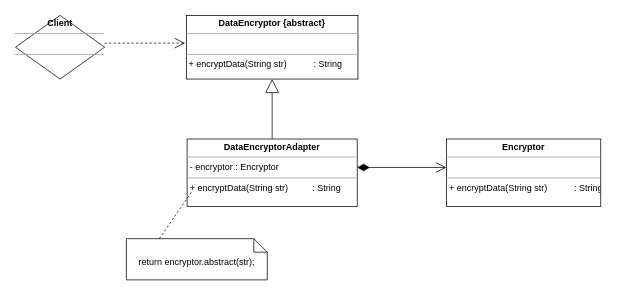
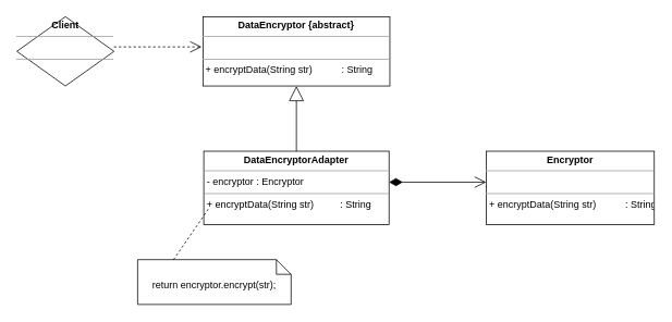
- <mxCell id="7" value="return encryptor.abstract(str);" style="shape=note2;boundedLbl=1;whiteSpace=wrap;html=1;size=18;verticalAlign=top;align=center;" vertex="1" parent="1"><mxGeometry x="168" y="318" width="188" height="55" as="geometry" /></mxCell>
+ <mxCell id="7" value="return encryptor.encrypt(str);" style="shape=note2;boundedLbl=1;whiteSpace=wrap;html=1;size=18;verticalAlign=top;align=center;" vertex="1" parent="1"><mxGeometry x="168" y="318" width="188" height="55" as="geometry" /></mxCell>
